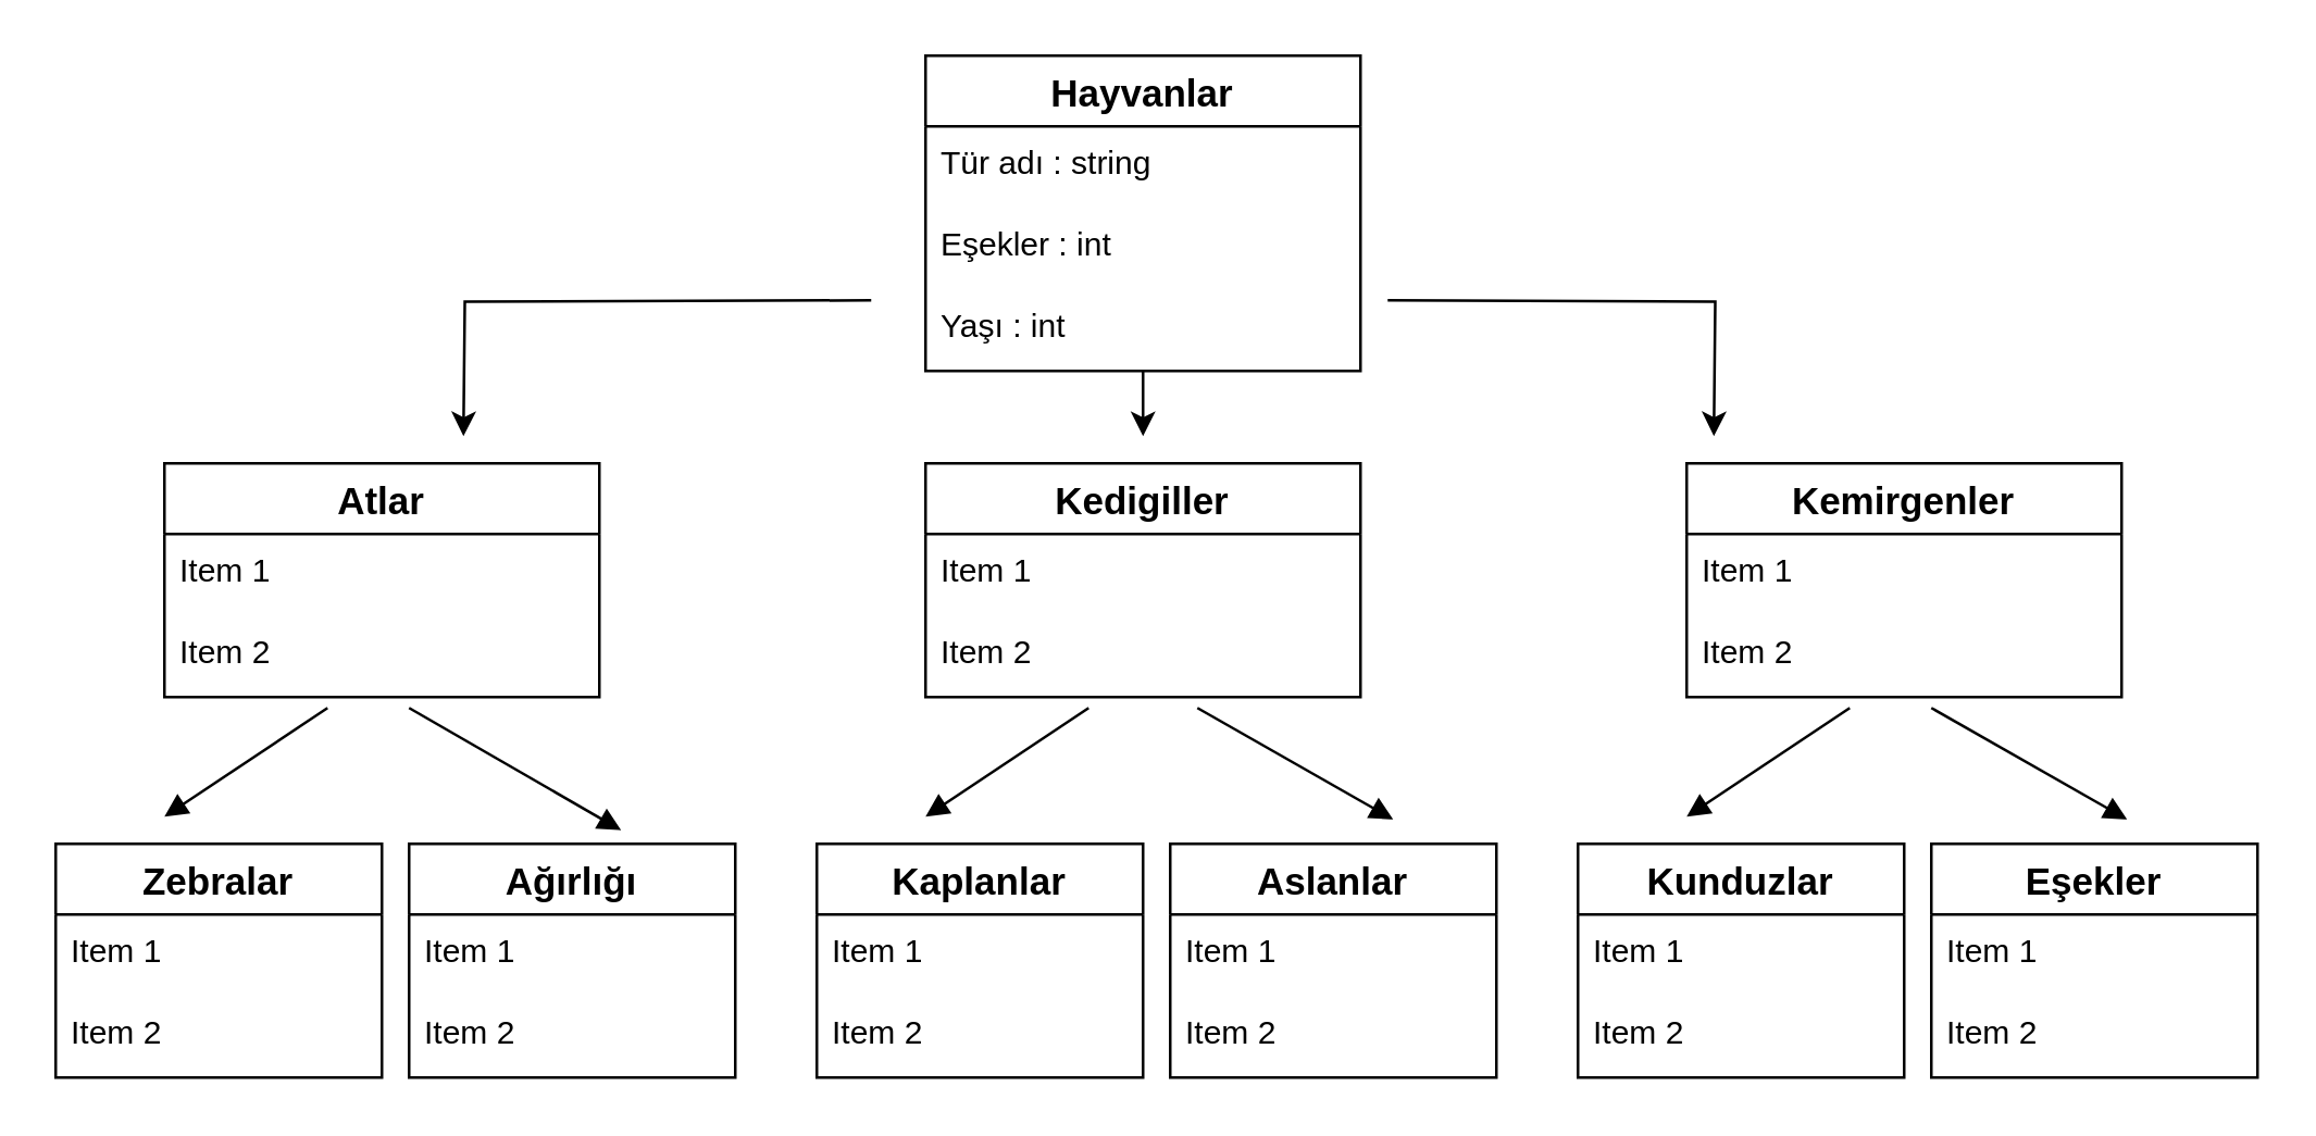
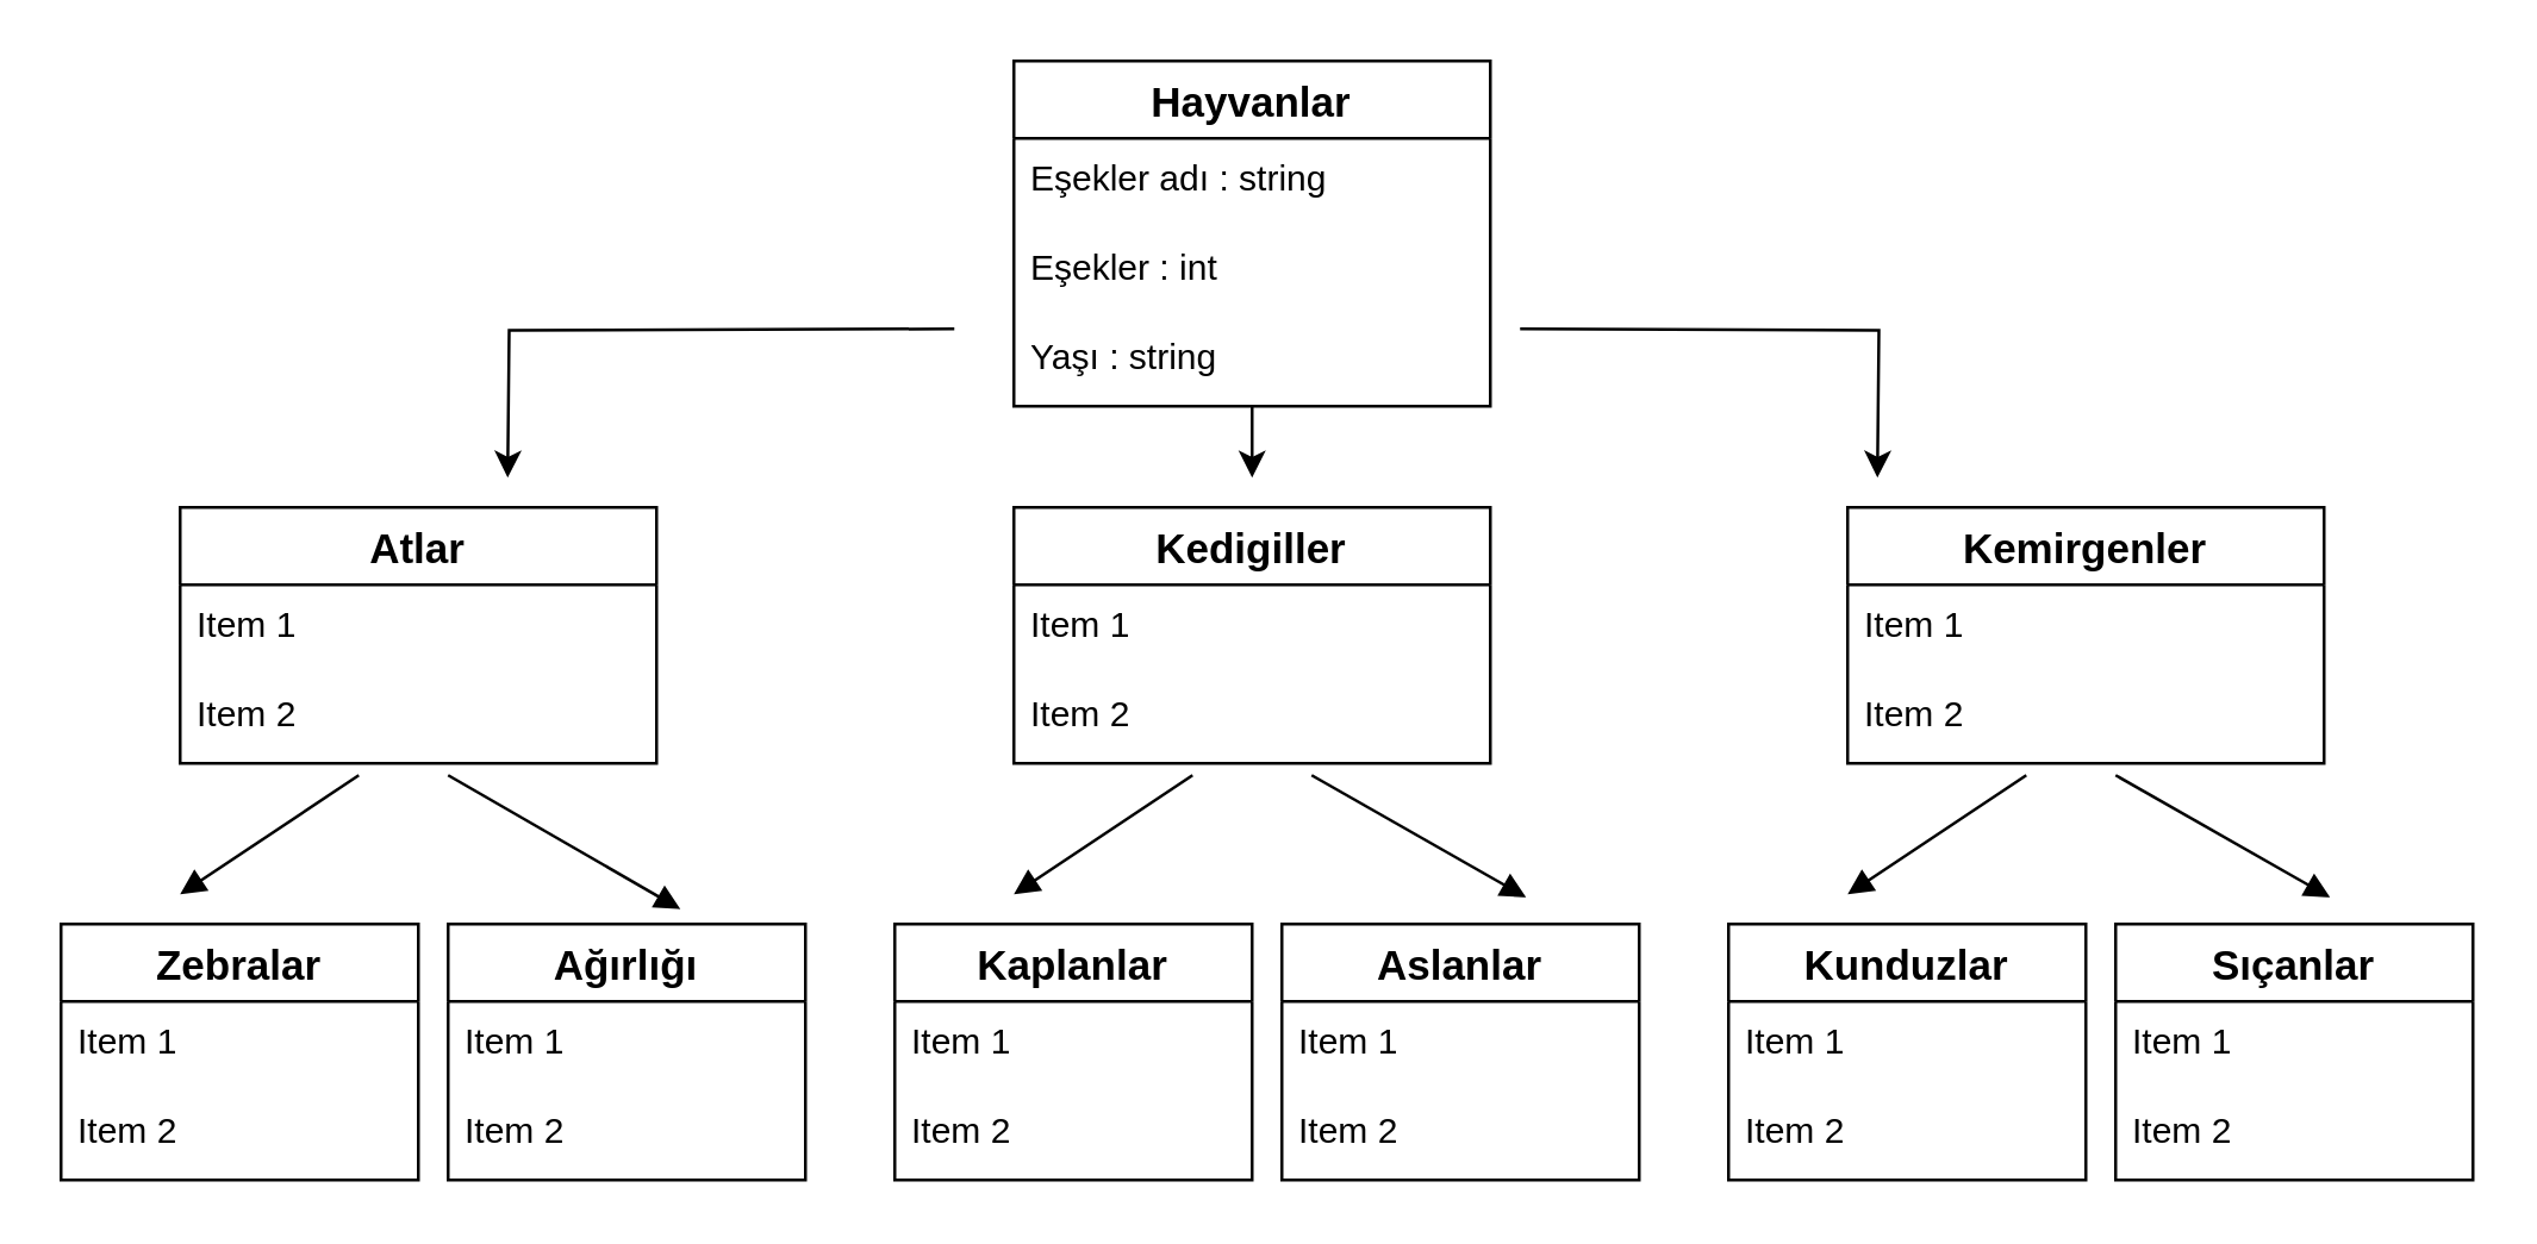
- <mxCell id="4" value="Tür adı : string" style="text;strokeColor=none;fillColor=none;spacingLeft=4;spacingRight=4;overflow=hidden;rotatable=0;points=[[0,0.5],[1,0.5]];portConstraint=eastwest;fontSize=12;" vertex="1" parent="3"><mxGeometry y="26" width="160" height="30" as="geometry" /></mxCell>
+ <mxCell id="4" value="Eşekler adı : string" style="text;strokeColor=none;fillColor=none;spacingLeft=4;spacingRight=4;overflow=hidden;rotatable=0;points=[[0,0.5],[1,0.5]];portConstraint=eastwest;fontSize=12;" vertex="1" parent="3"><mxGeometry y="26" width="160" height="30" as="geometry" /></mxCell>
- <mxCell id="6" value="Yaşı : int" style="text;strokeColor=none;fillColor=none;spacingLeft=4;spacingRight=4;overflow=hidden;rotatable=0;points=[[0,0.5],[1,0.5]];portConstraint=eastwest;fontSize=12;" vertex="1" parent="3"><mxGeometry y="86" width="160" height="30" as="geometry" /></mxCell>
+ <mxCell id="6" value="Yaşı : string" style="text;strokeColor=none;fillColor=none;spacingLeft=4;spacingRight=4;overflow=hidden;rotatable=0;points=[[0,0.5],[1,0.5]];portConstraint=eastwest;fontSize=12;" vertex="1" parent="3"><mxGeometry y="86" width="160" height="30" as="geometry" /></mxCell>
- <mxCell id="31" value="Eşekler" style="swimlane;fontStyle=1;childLayout=stackLayout;horizontal=1;startSize=26;horizontalStack=0;resizeParent=1;resizeParentMax=0;resizeLast=0;collapsible=1;marginBottom=0;align=center;fontSize=14;" vertex="1" parent="1"><mxGeometry x="710" y="310" width="120" height="86" as="geometry" /></mxCell>
+ <mxCell id="31" value="Sıçanlar" style="swimlane;fontStyle=1;childLayout=stackLayout;horizontal=1;startSize=26;horizontalStack=0;resizeParent=1;resizeParentMax=0;resizeLast=0;collapsible=1;marginBottom=0;align=center;fontSize=14;" vertex="1" parent="1"><mxGeometry x="710" y="310" width="120" height="86" as="geometry" /></mxCell>
